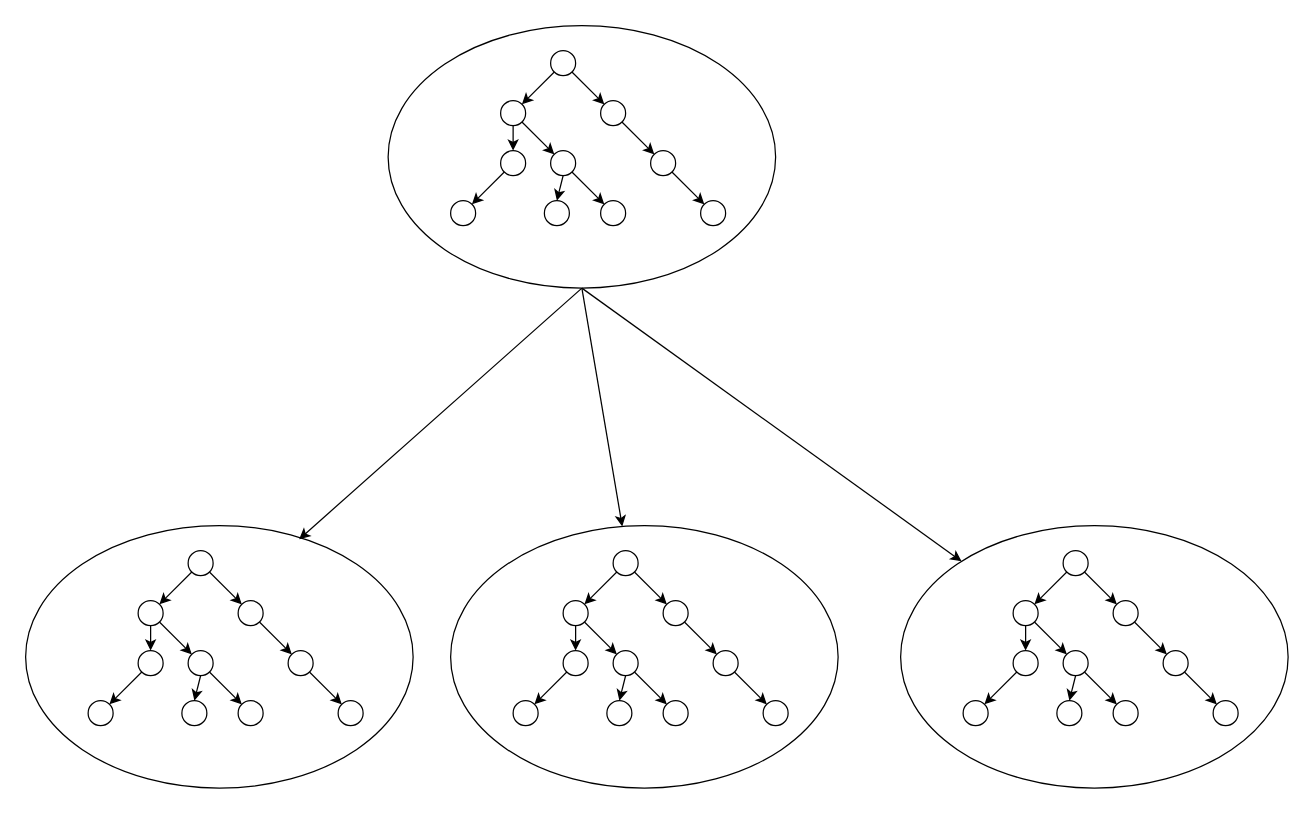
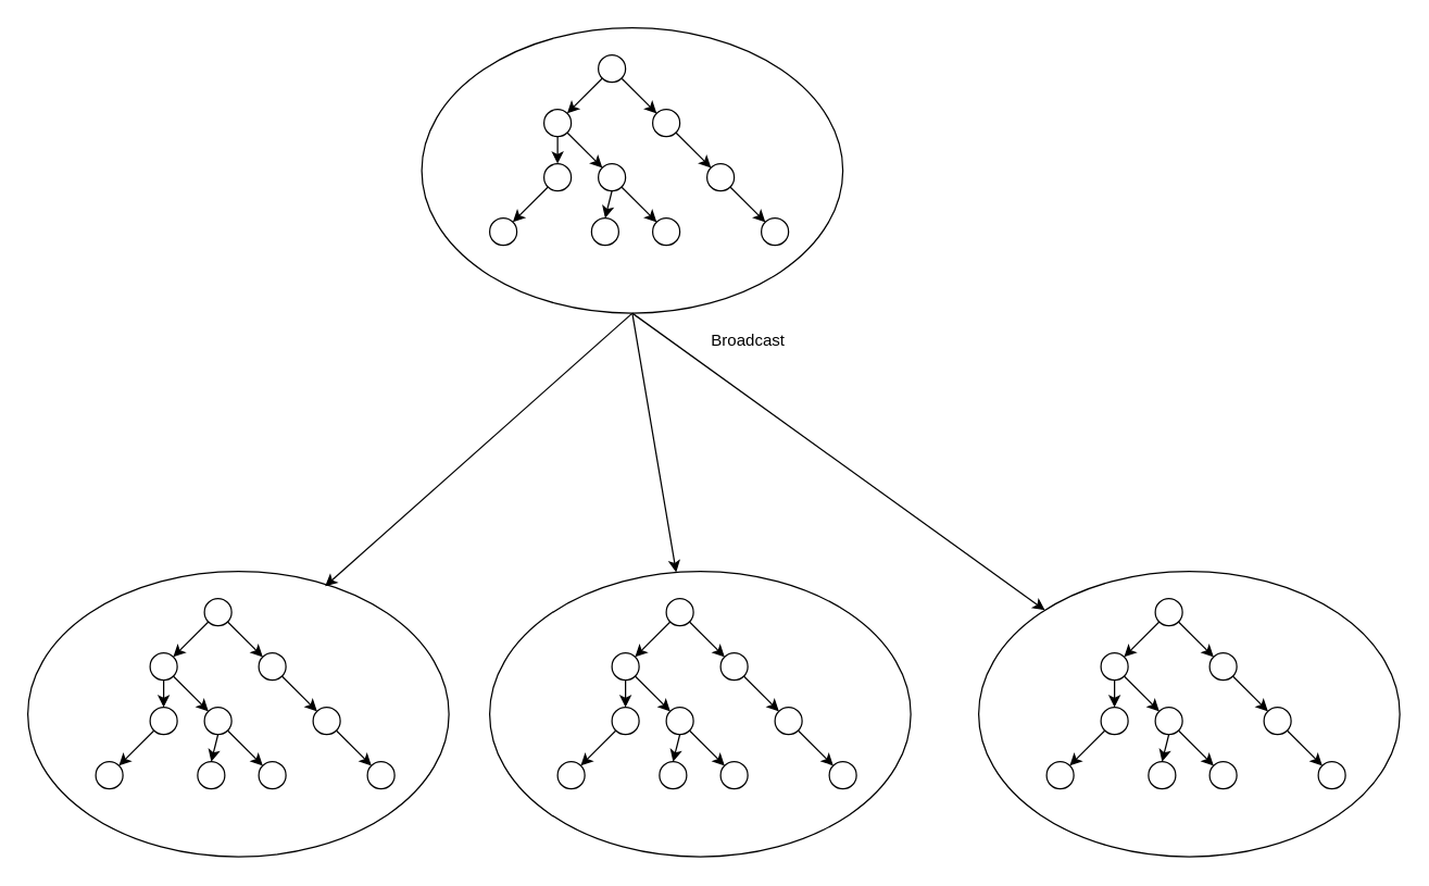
+ <mxCell id="89" value="Broadcast" style="text;html=1;align=center;verticalAlign=middle;resizable=0;points=[];autosize=1;" vertex="1" parent="1"><mxGeometry x="515" y="240" width="70" height="20" as="geometry" /></mxCell>
